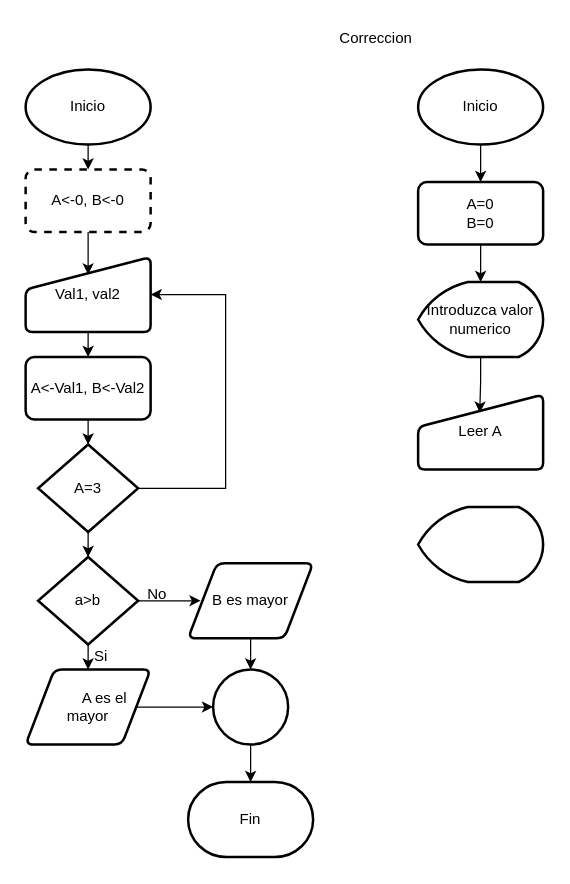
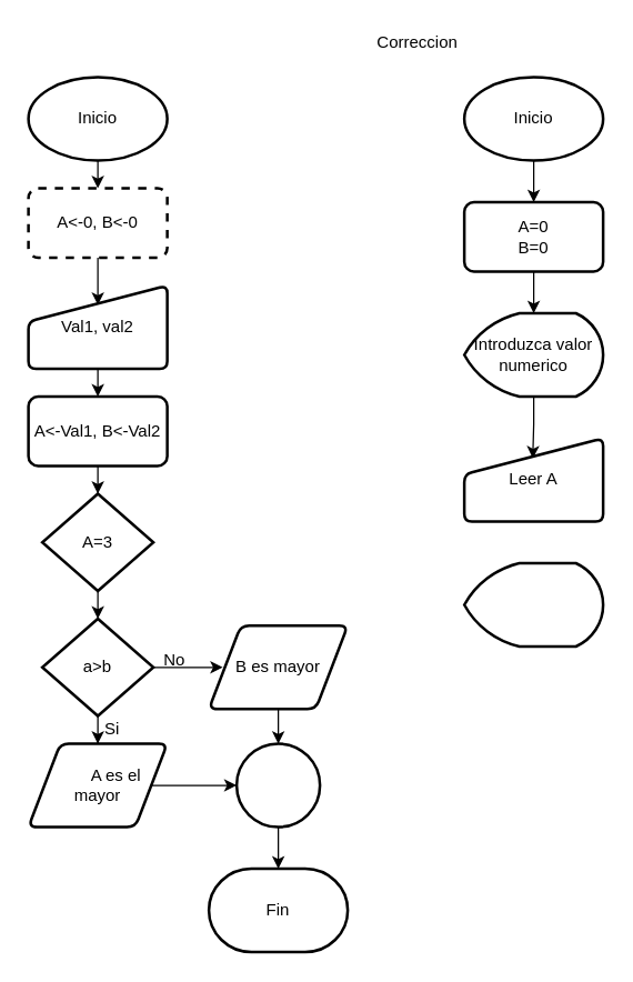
- <mxCell id="10" style="edgeStyle=orthogonalEdgeStyle;rounded=0;orthogonalLoop=1;jettySize=auto;html=1;entryX=1;entryY=0.5;entryDx=0;entryDy=0;" parent="1" source="12" target="7" edge="1"><mxGeometry relative="1" as="geometry"><Array as="points"><mxPoint x="180" y="390" /><mxPoint x="180" y="235" /></Array></mxGeometry></mxCell>
